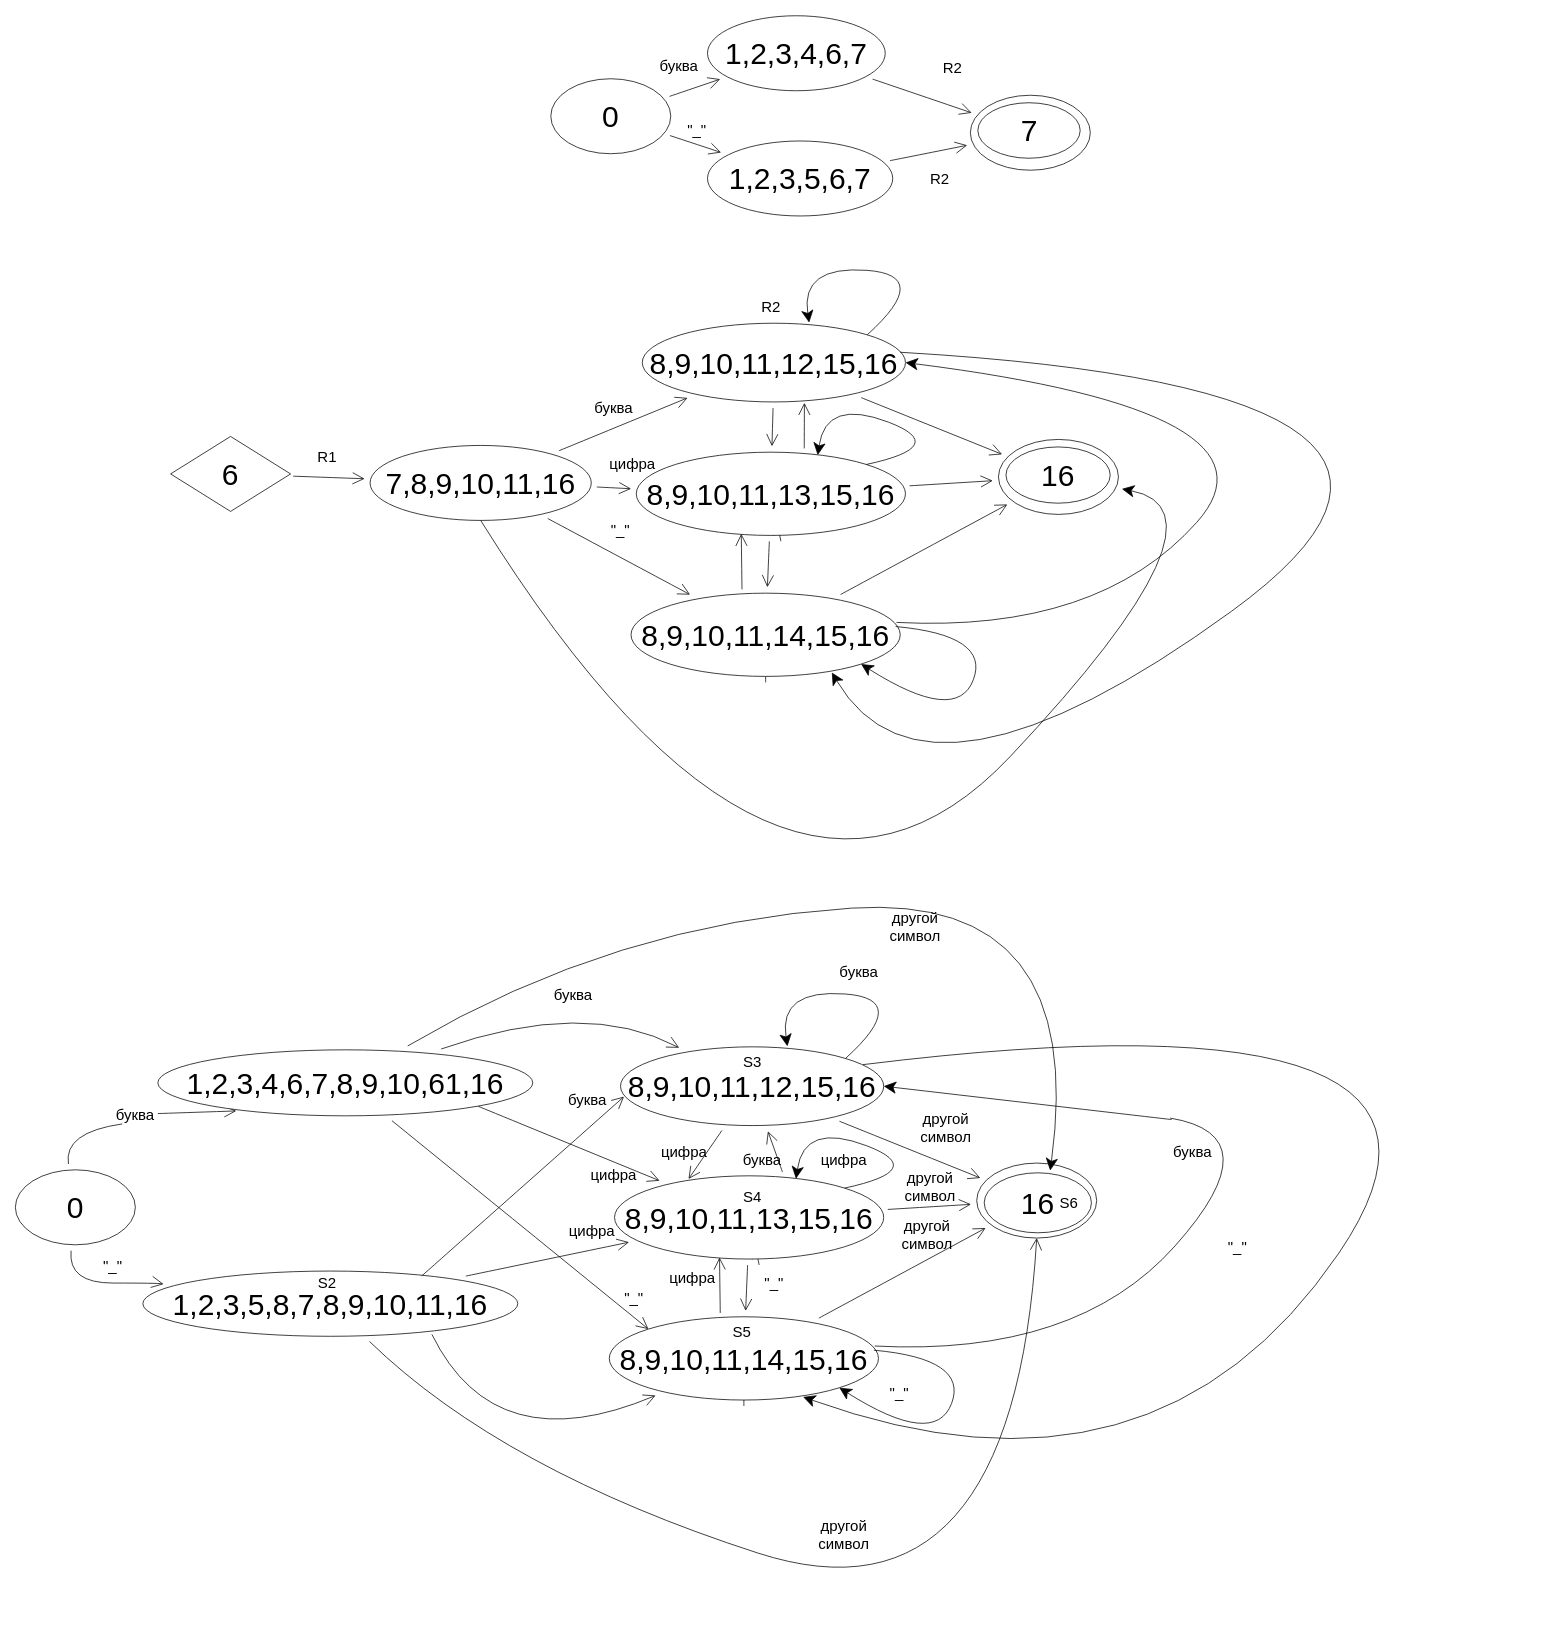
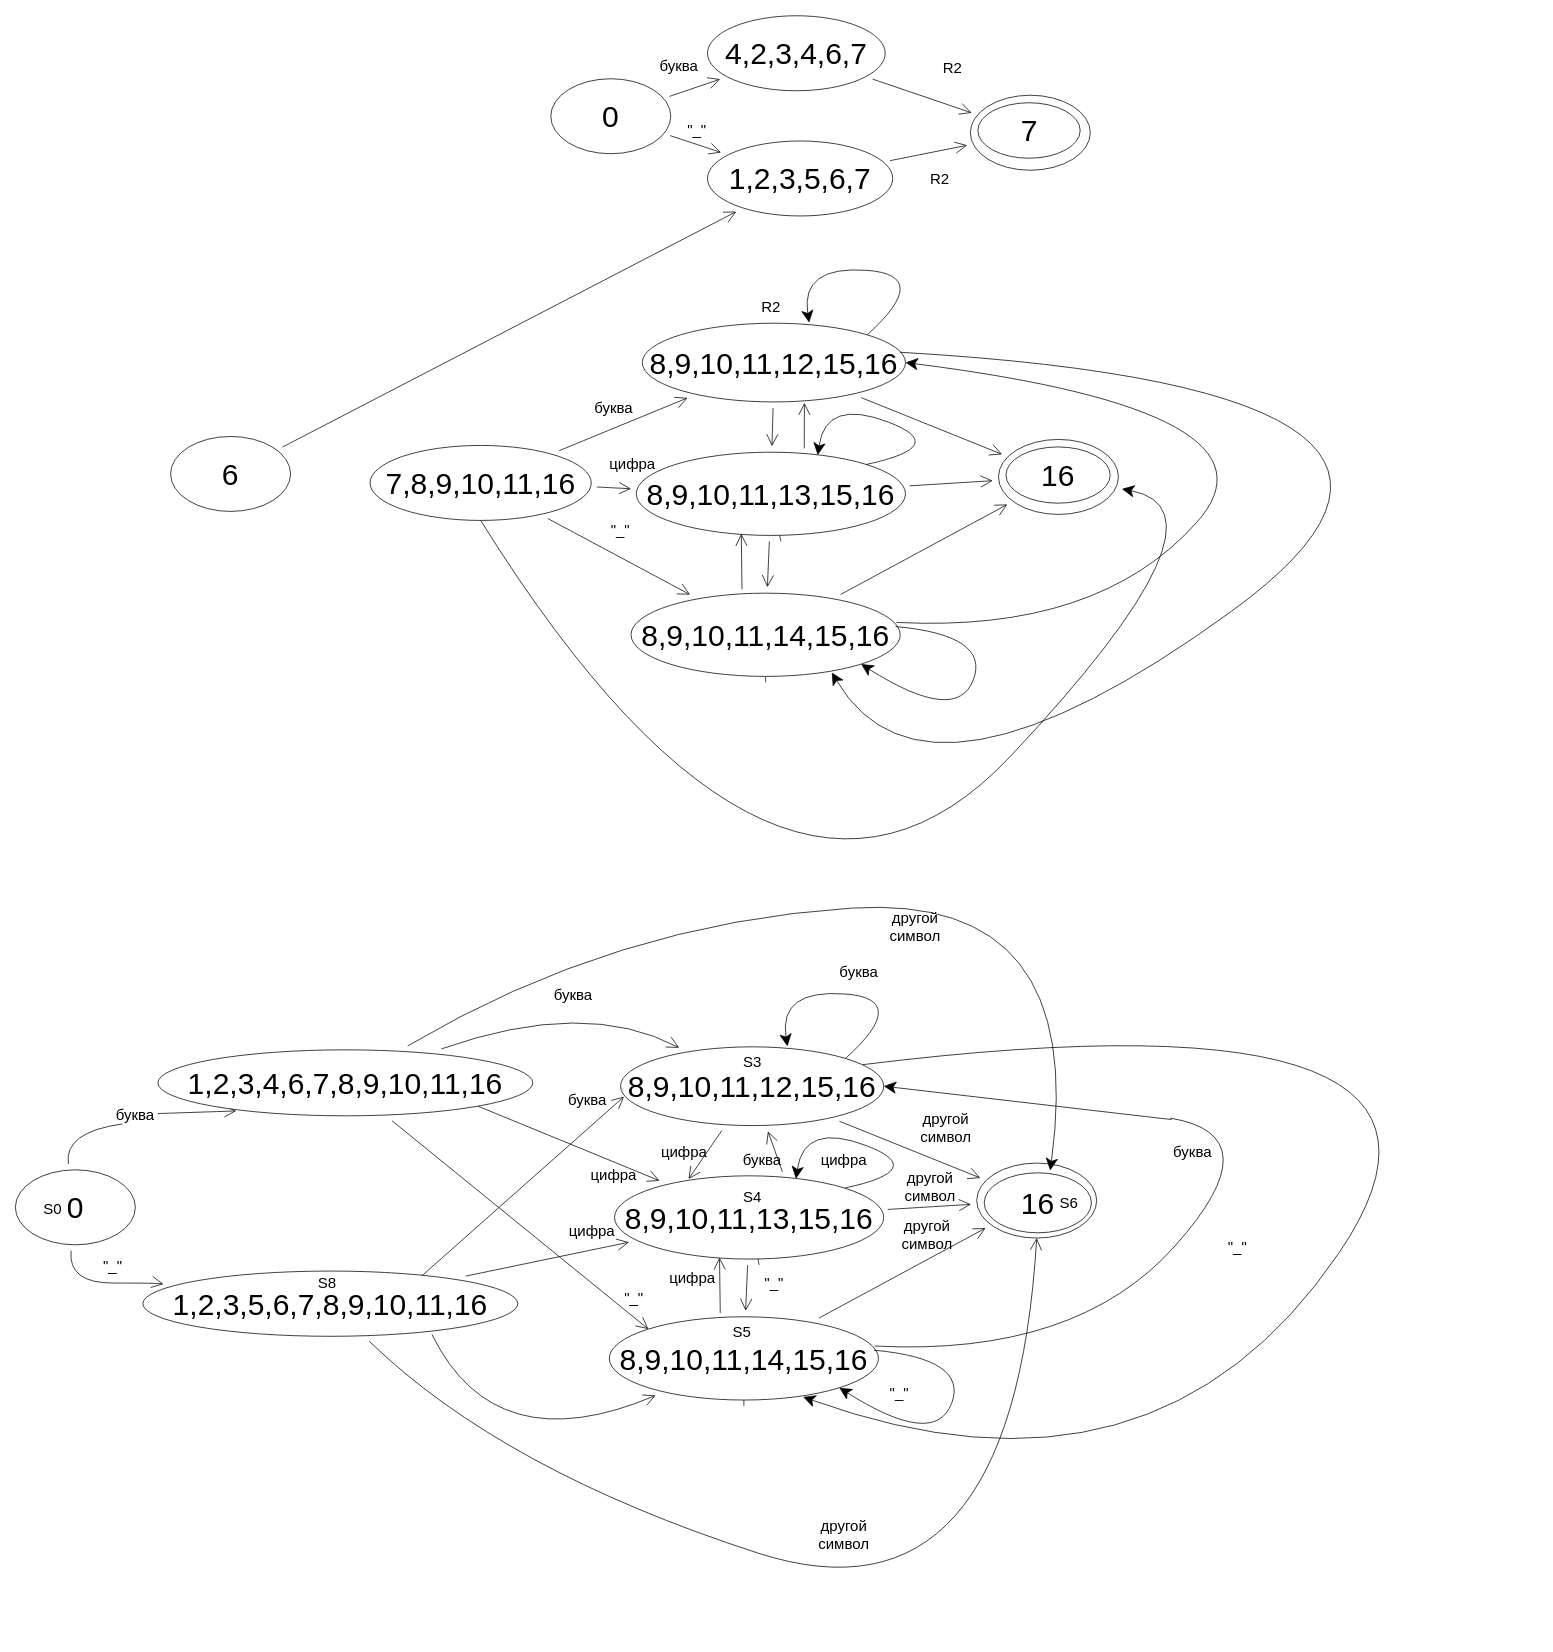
- <mxCell id="4" value="1,2,3,4,6,7" style="ellipse;whiteSpace=wrap;html=1;hachureGap=4;fontSize=40;" vertex="1" parent="1"><mxGeometry x="943" y="20" width="237" height="100" as="geometry" /></mxCell>
+ <mxCell id="4" value="4,2,3,4,6,7" style="ellipse;whiteSpace=wrap;html=1;hachureGap=4;fontSize=40;" vertex="1" parent="1"><mxGeometry x="943" y="20" width="237" height="100" as="geometry" /></mxCell>
- <mxCell id="40" value="R1" style="text;strokeColor=none;fillColor=none;html=1;align=center;verticalAlign=middle;whiteSpace=wrap;rounded=0;hachureGap=4;fontSize=20;" vertex="1" parent="1"><mxGeometry x="406" y="593" width="60" height="30" as="geometry" /></mxCell>
- <mxCell id="30" value="6" style="rhombus;whiteSpace=wrap;html=1;hachureGap=4;fontSize=40;" vertex="1" parent="1"><mxGeometry x="227" y="581" width="160" height="100" as="geometry" /></mxCell>
+ <mxCell id="30" value="6" style="ellipse;whiteSpace=wrap;html=1;hachureGap=4;fontSize=40;" vertex="1" parent="1"><mxGeometry x="227" y="581" width="160" height="100" as="geometry" /></mxCell>
- <mxCell id="29" style="edgeStyle=none;curved=1;rounded=0;orthogonalLoop=1;jettySize=auto;html=1;fontSize=20;endArrow=open;startSize=14;endSize=14;sourcePerimeterSpacing=8;targetPerimeterSpacing=8;" edge="1" parent="1" source="30" target="14"><mxGeometry relative="1" as="geometry" /></mxCell>
+ <mxCell id="29" style="edgeStyle=none;curved=1;rounded=0;orthogonalLoop=1;jettySize=auto;html=1;fontSize=20;endArrow=open;startSize=14;endSize=14;sourcePerimeterSpacing=8;targetPerimeterSpacing=8;" edge="1" parent="1" source="30" target="3"><mxGeometry relative="1" as="geometry" /></mxCell>
- <mxCell id="93" value="1,2,3,4,6,7,8,9,10,61,16" style="ellipse;whiteSpace=wrap;html=1;hachureGap=4;fontSize=40;" vertex="1" parent="1"><mxGeometry x="210" y="1399" width="500" height="88" as="geometry" /></mxCell>
+ <mxCell id="93" value="1,2,3,4,6,7,8,9,10,11,16" style="ellipse;whiteSpace=wrap;html=1;hachureGap=4;fontSize=40;" vertex="1" parent="1"><mxGeometry x="210" y="1399" width="500" height="88" as="geometry" /></mxCell>
+ <mxCell id="82" value="S0" style="text;strokeColor=none;fillColor=none;html=1;align=center;verticalAlign=middle;whiteSpace=wrap;rounded=0;hachureGap=4;fontSize=20;" vertex="1" parent="1"><mxGeometry x="40" y="1596" width="60" height="30" as="geometry" /></mxCell>
- <mxCell id="104" value="S2" style="text;strokeColor=none;fillColor=none;html=1;align=center;verticalAlign=middle;whiteSpace=wrap;rounded=0;hachureGap=4;fontSize=20;" vertex="1" parent="1"><mxGeometry x="406" y="1694" width="60" height="30" as="geometry" /></mxCell>
+ <mxCell id="104" value="S8" style="text;strokeColor=none;fillColor=none;html=1;align=center;verticalAlign=middle;whiteSpace=wrap;rounded=0;hachureGap=4;fontSize=20;" vertex="1" parent="1"><mxGeometry x="406" y="1694" width="60" height="30" as="geometry" /></mxCell>
- <mxCell id="94" value="1,2,3,5,8,7,8,9,10,11,16" style="ellipse;whiteSpace=wrap;html=1;hachureGap=4;fontSize=40;" vertex="1" parent="1"><mxGeometry x="190" y="1694" width="500" height="87" as="geometry" /></mxCell>
+ <mxCell id="94" value="1,2,3,5,6,7,8,9,10,11,16" style="ellipse;whiteSpace=wrap;html=1;hachureGap=4;fontSize=40;" vertex="1" parent="1"><mxGeometry x="190" y="1694" width="500" height="87" as="geometry" /></mxCell>
